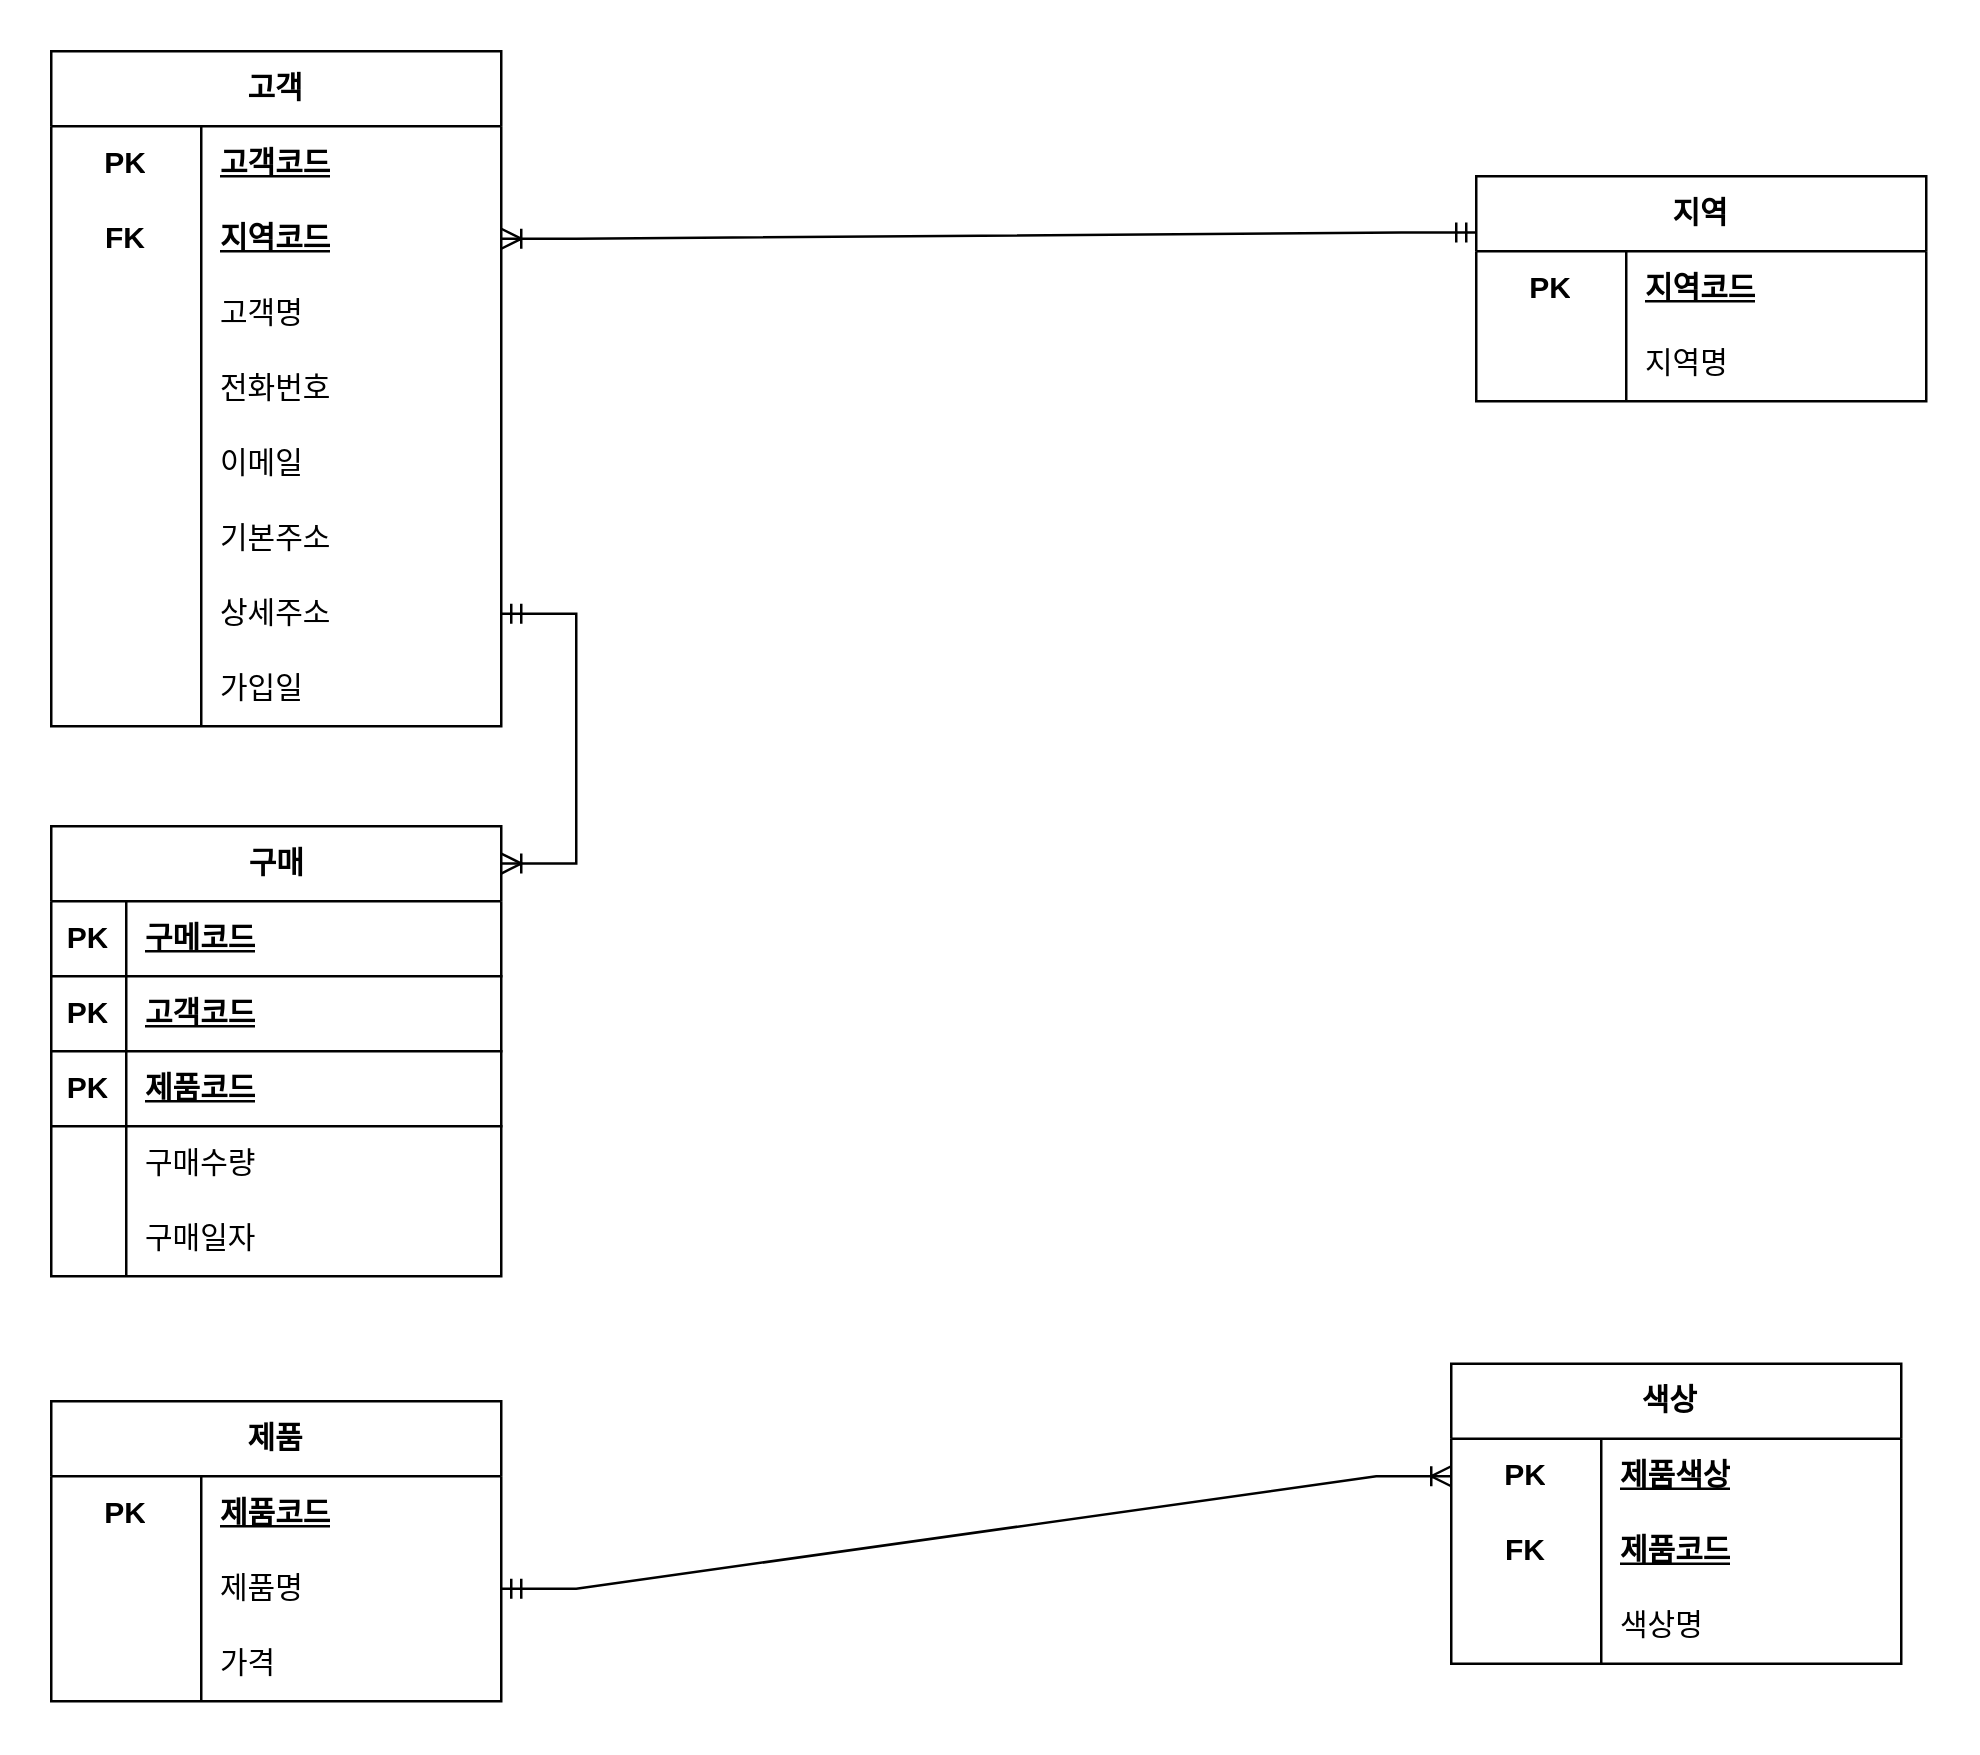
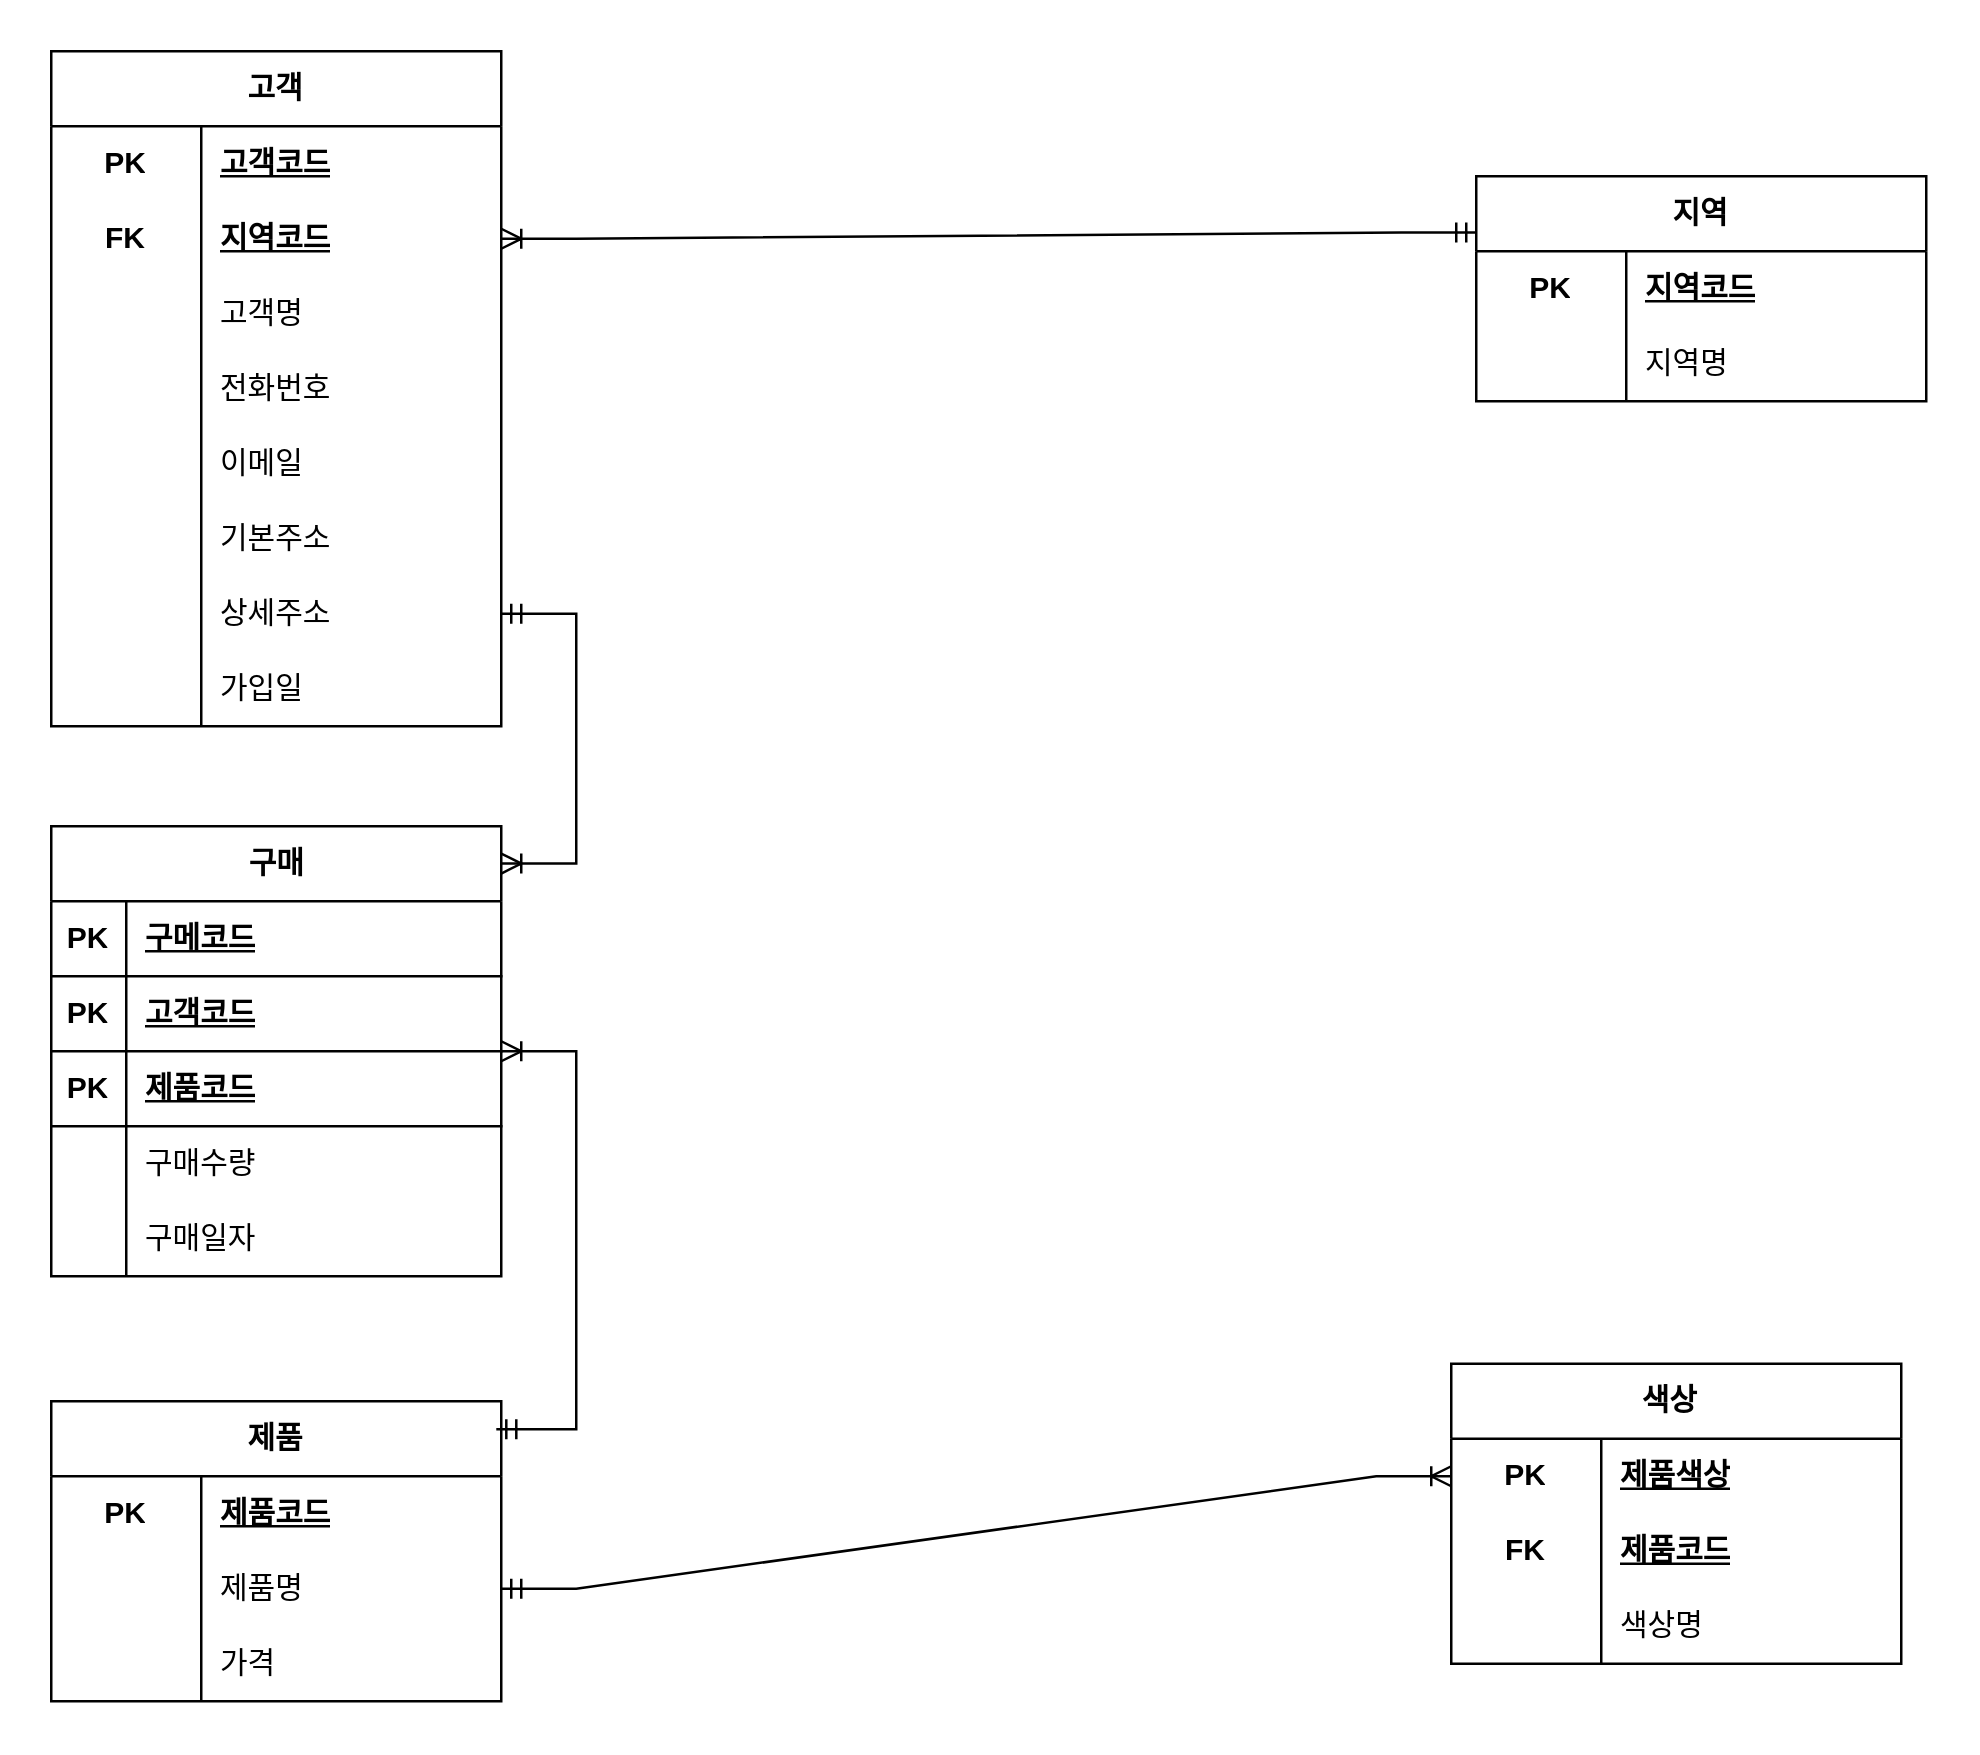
+ <mxCell id="73" value="" style="edgeStyle=entityRelationEdgeStyle;fontSize=12;html=1;endArrow=ERoneToMany;startArrow=ERmandOne;rounded=0;exitX=0.989;exitY=0.093;exitDx=0;exitDy=0;exitPerimeter=0;" edge="1" parent="1" source="62" target="46"><mxGeometry width="100" height="100" relative="1" as="geometry"><mxPoint x="320" y="420" as="sourcePoint" /><mxPoint x="420" y="320" as="targetPoint" /></mxGeometry></mxCell>
